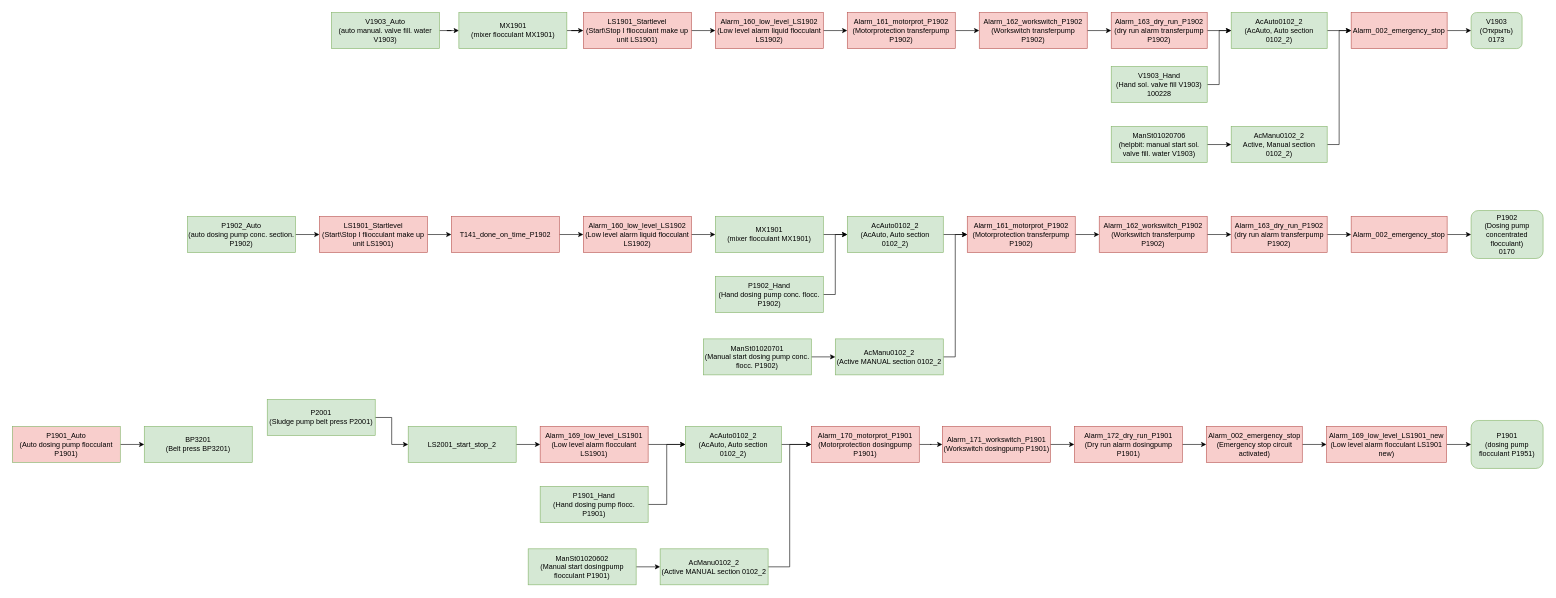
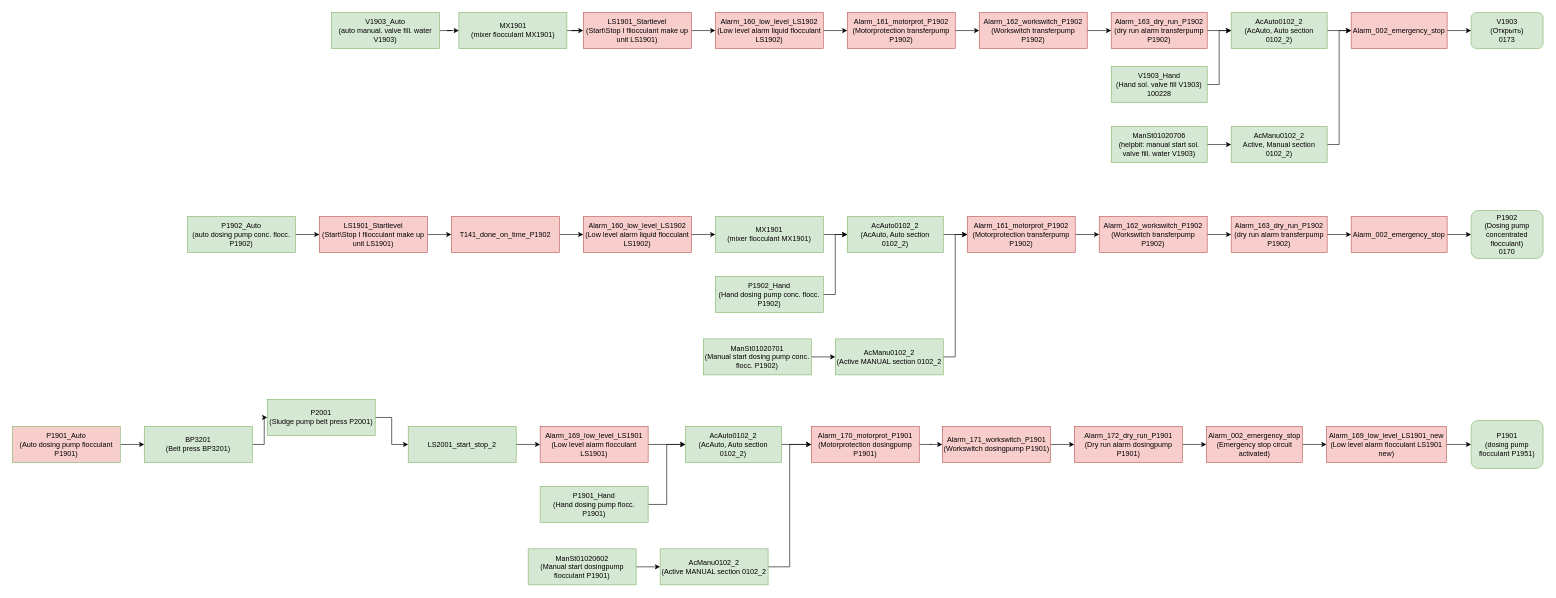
- <mxCell id="2" value="V1903&lt;br&gt;(Открыть)&lt;br&gt;0173" style="rounded=1;whiteSpace=wrap;html=1;fillColor=#d5e8d4;strokeColor=#82b366;" parent="1" vertex="1"><mxGeometry x="2452" y="20" width="85" height="60" as="geometry" /></mxCell>
+ <mxCell id="2" value="V1903&lt;br&gt;(Открыть)&lt;br&gt;0173" style="rounded=1;whiteSpace=wrap;html=1;fillColor=#d5e8d4;strokeColor=#82b366;" parent="1" vertex="1"><mxGeometry x="2452" y="20" width="120" height="60" as="geometry" /></mxCell>
- <mxCell id="47" value="P1902_Auto&lt;br&gt;(auto dosing pump conc. section. P1902)" style="rounded=0;whiteSpace=wrap;html=1;fillColor=#d5e8d4;strokeColor=#82b366;" vertex="1" parent="1"><mxGeometry x="312" y="360" width="180" height="60" as="geometry" /></mxCell>
+ <mxCell id="47" value="P1902_Auto&lt;br&gt;(auto dosing pump conc. flocc. P1902)" style="rounded=0;whiteSpace=wrap;html=1;fillColor=#d5e8d4;strokeColor=#82b366;" vertex="1" parent="1"><mxGeometry x="312" y="360" width="180" height="60" as="geometry" /></mxCell>
+ <mxCell id="71" style="edgeStyle=orthogonalEdgeStyle;rounded=0;orthogonalLoop=1;jettySize=auto;html=1;" edge="1" source="72" target="70" parent="1"><mxGeometry relative="1" as="geometry" /></mxCell>
